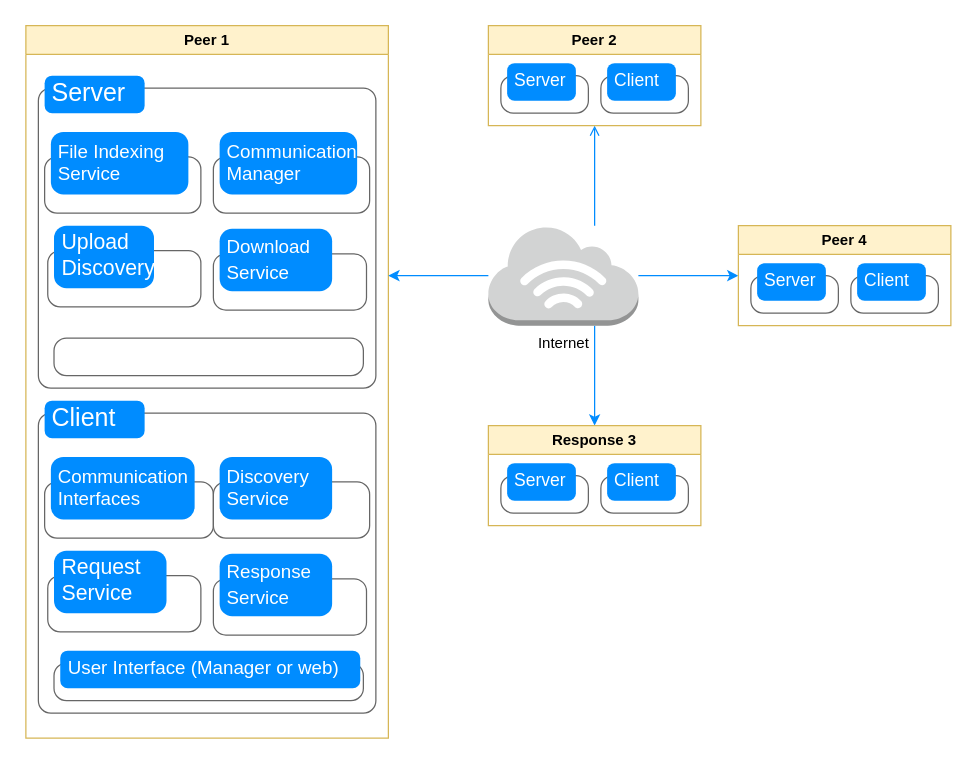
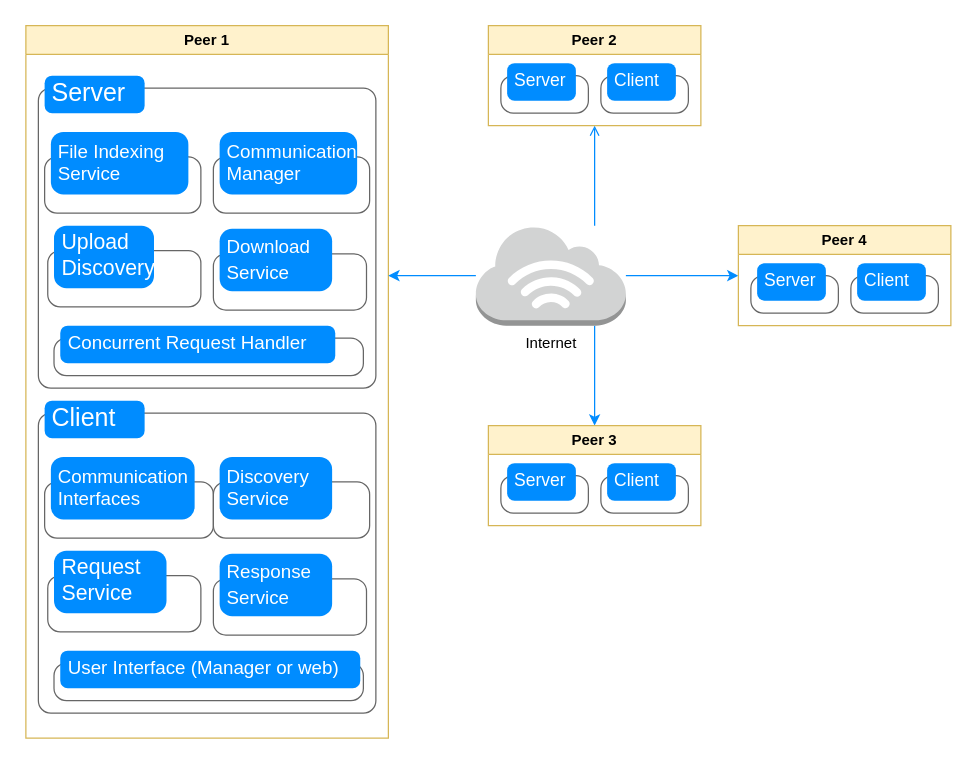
- <mxCell id="5" value="Internet" style="outlineConnect=0;dashed=0;verticalLabelPosition=bottom;verticalAlign=top;align=center;html=1;shape=mxgraph.aws3.internet_3;fillColor=#D2D3D3;gradientColor=none;" vertex="1" parent="1"><mxGeometry x="390" y="180" width="120" height="80" as="geometry" /></mxCell>
+ <mxCell id="5" value="Internet" style="outlineConnect=0;dashed=0;verticalLabelPosition=bottom;verticalAlign=top;align=center;html=1;shape=mxgraph.aws3.internet_3;fillColor=#D2D3D3;gradientColor=none;" vertex="1" parent="1"><mxGeometry x="380" y="180" width="120" height="80" as="geometry" /></mxCell>
+ <mxCell id="21" value="&lt;span style=&quot;font-size: 15px;&quot;&gt;Concurrent&amp;nbsp;&lt;/span&gt;&lt;span style=&quot;font-size: 15px; background-color: initial;&quot;&gt;Request Handler&lt;/span&gt;" style="shape=rect;strokeColor=none;fillColor=#008cff;strokeWidth=1;dashed=0;rounded=1;arcSize=20;fontColor=#ffffff;fontSize=17;spacing=2;spacingTop=-2;align=left;autosize=1;spacingLeft=4;resizeWidth=0;resizeHeight=0;perimeter=none;html=1;whiteSpace=wrap;" vertex="1" parent="20"><mxGeometry x="5" width="220" height="30" as="geometry" /></mxCell>
- <mxCell id="41" value="Response 3" style="swimlane;whiteSpace=wrap;html=1;fillColor=#fff2cc;strokeColor=#d6b656;" vertex="1" parent="1"><mxGeometry x="390" y="340" width="170" height="80" as="geometry" /></mxCell>
+ <mxCell id="41" value="Peer 3" style="swimlane;whiteSpace=wrap;html=1;fillColor=#fff2cc;strokeColor=#d6b656;" vertex="1" parent="1"><mxGeometry x="390" y="340" width="170" height="80" as="geometry" /></mxCell>
